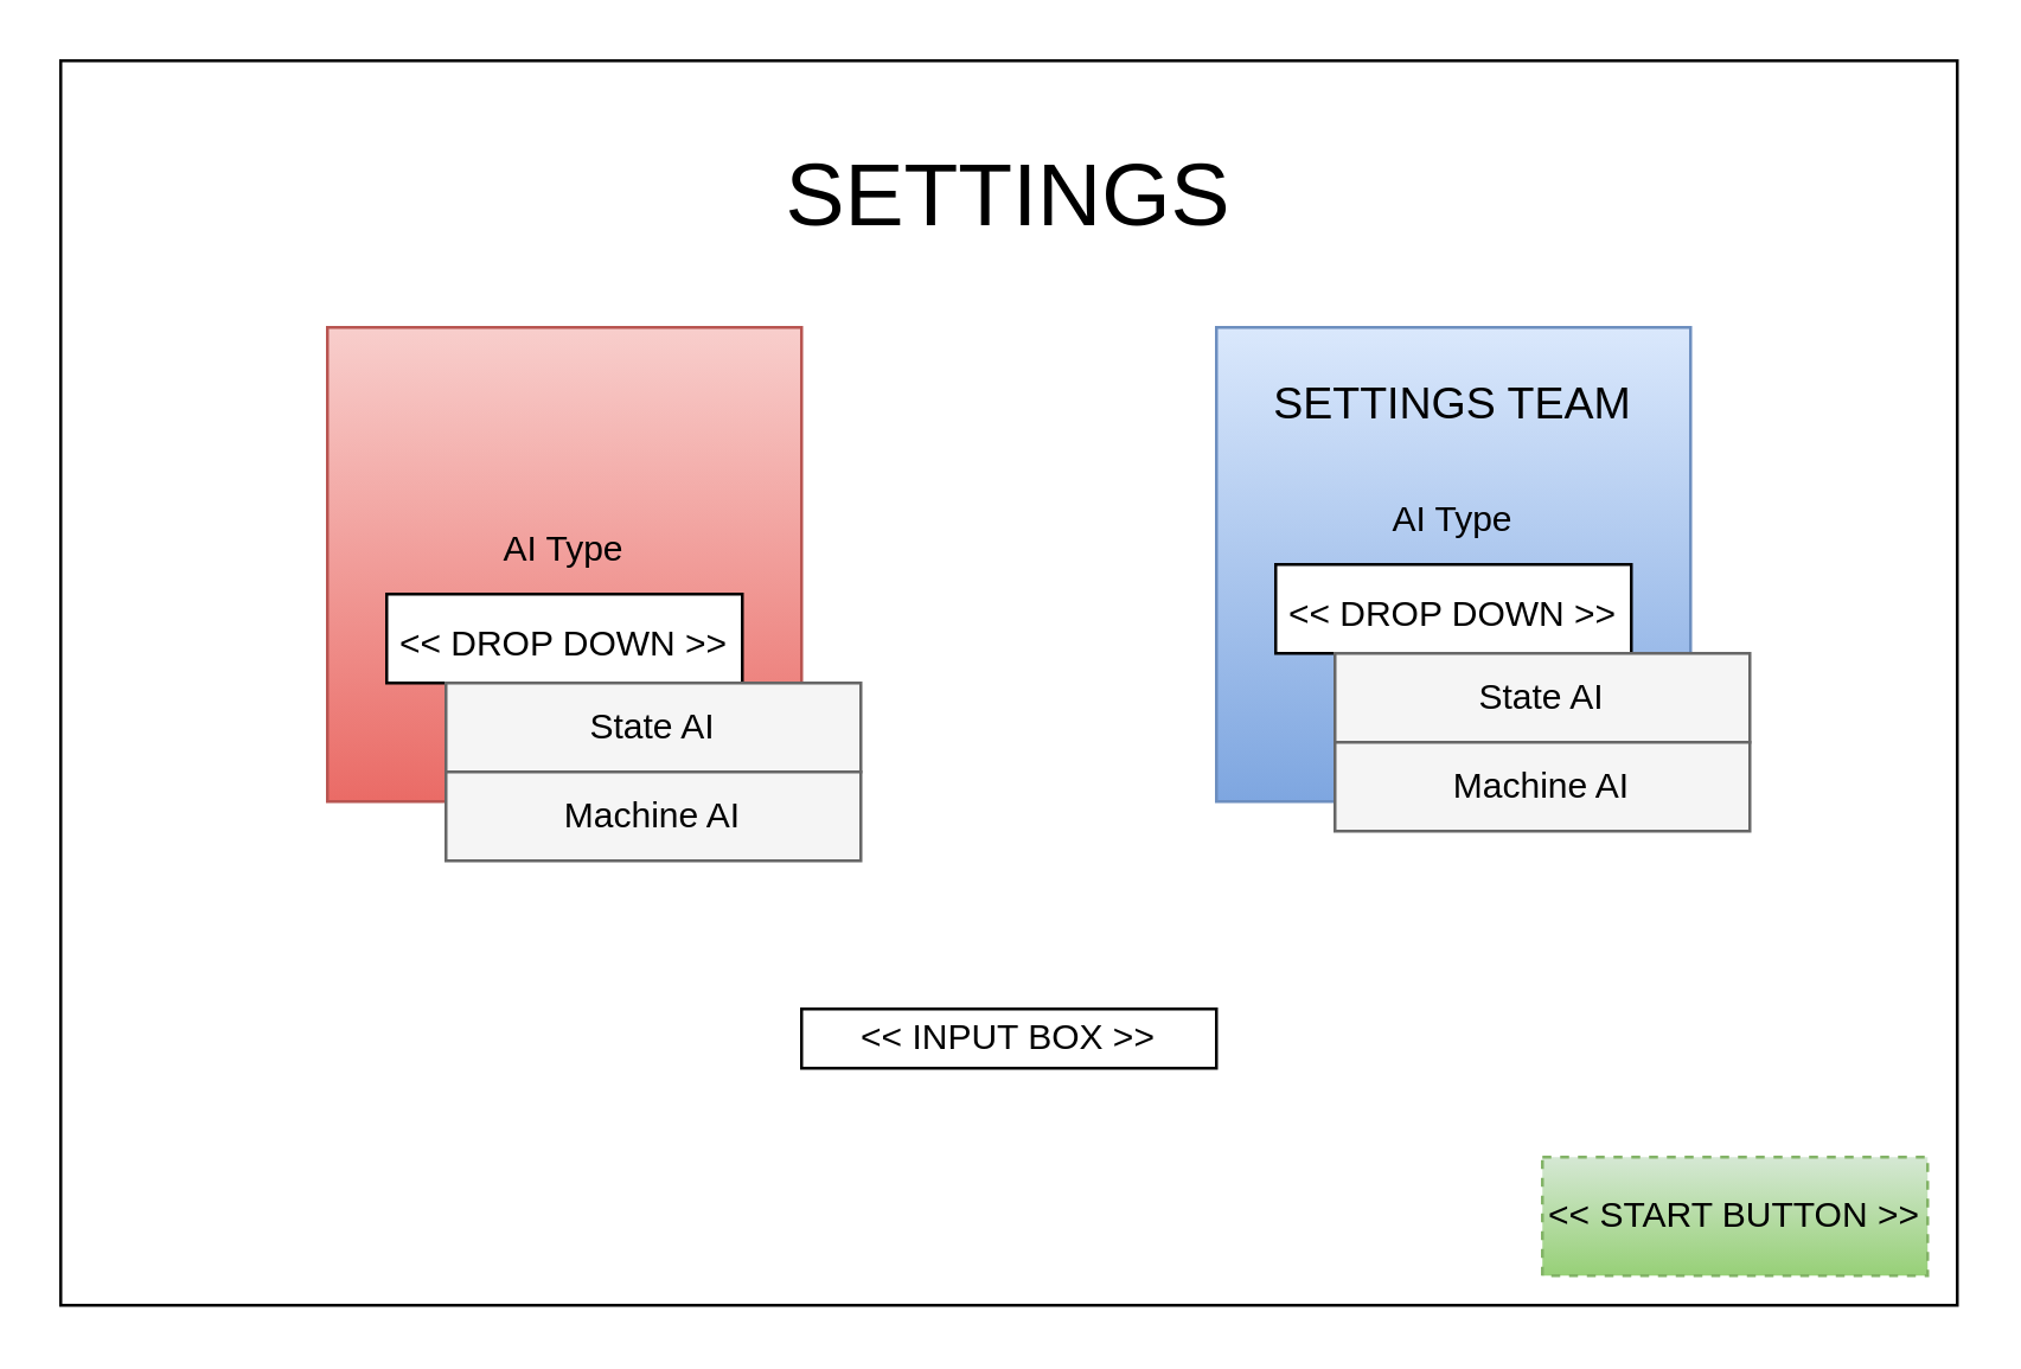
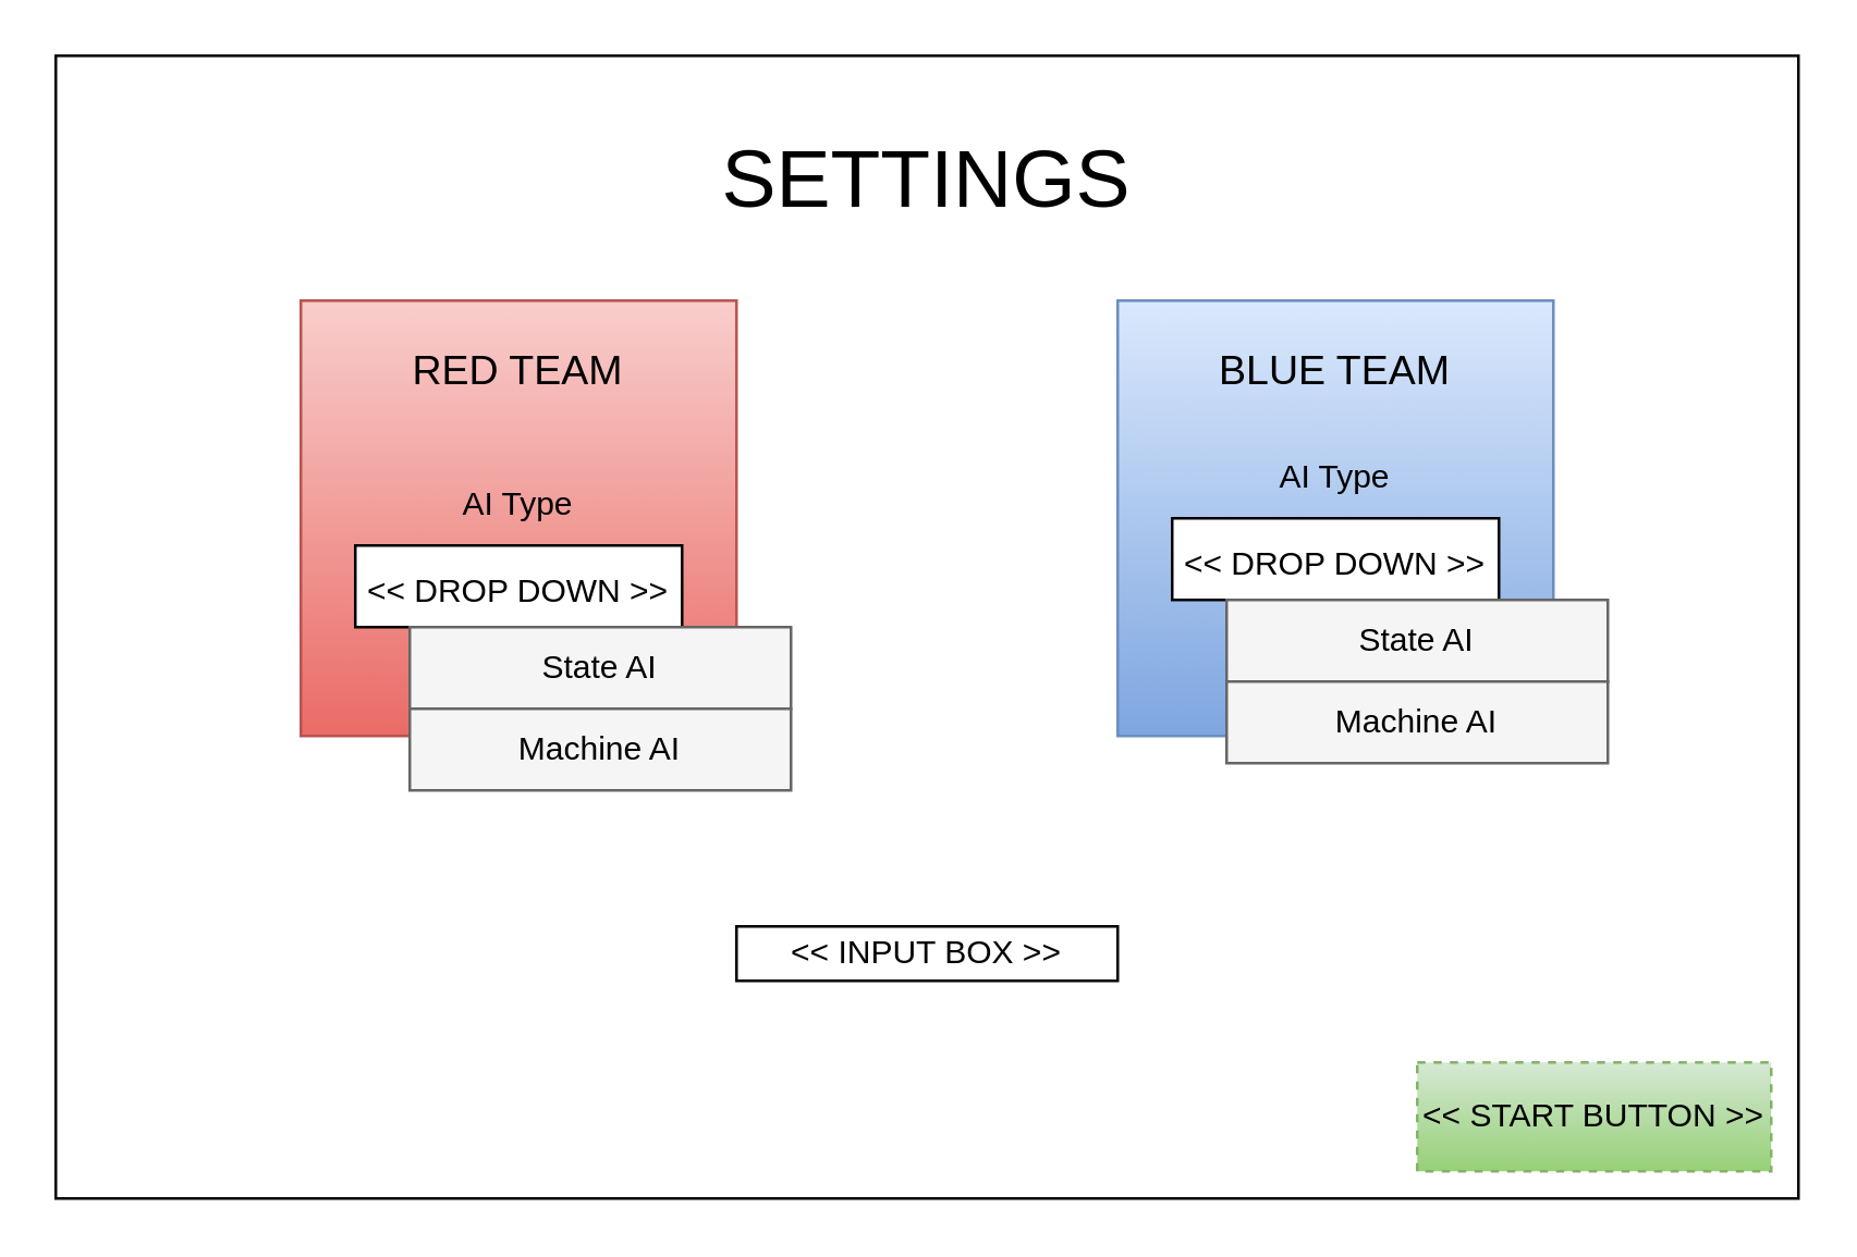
+ <mxCell id="8" value="RED TEAM" style="text;html=1;strokeColor=none;fillColor=none;align=center;verticalAlign=middle;whiteSpace=wrap;rounded=0;fontSize=15;" parent="1" vertex="1"><mxGeometry x="110" y="120" width="160" height="30" as="geometry" /></mxCell>
- <mxCell id="9" value="SETTINGS TEAM" style="text;html=1;strokeColor=none;fillColor=none;align=center;verticalAlign=middle;whiteSpace=wrap;rounded=0;fontSize=15;" parent="1" vertex="1"><mxGeometry x="410" y="120" width="160" height="30" as="geometry" /></mxCell>
+ <mxCell id="9" value="BLUE TEAM" style="text;html=1;strokeColor=none;fillColor=none;align=center;verticalAlign=middle;whiteSpace=wrap;rounded=0;fontSize=15;" parent="1" vertex="1"><mxGeometry x="410" y="120" width="160" height="30" as="geometry" /></mxCell>
